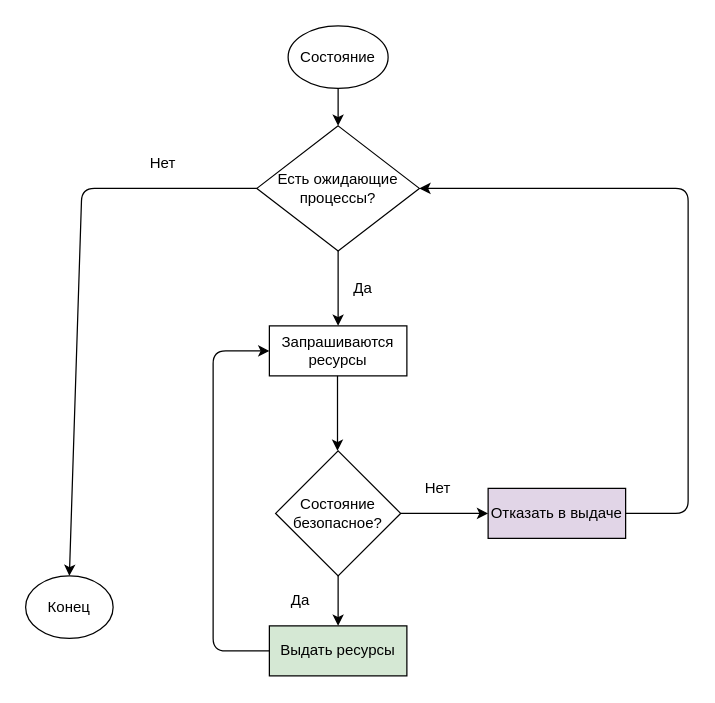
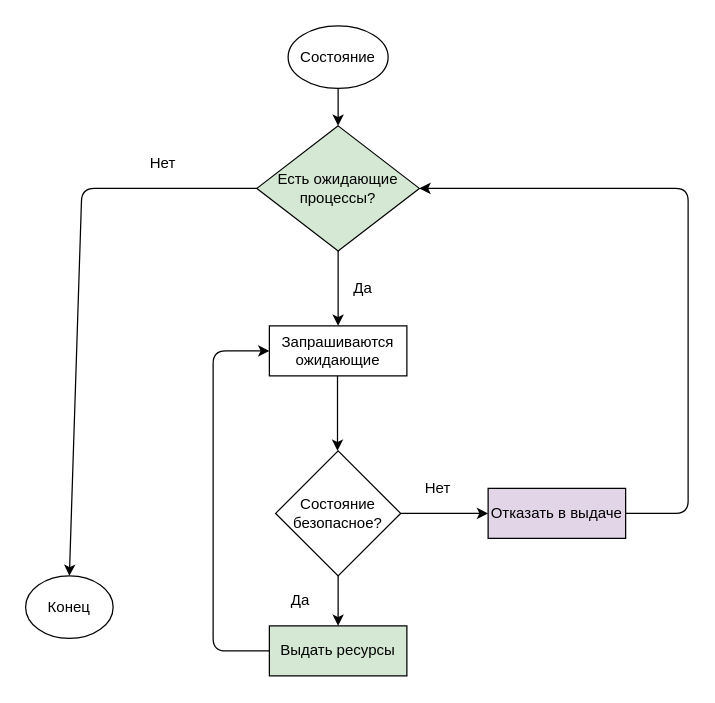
- <mxCell id="13" value="Есть ожидающие процессы?" style="rhombus;whiteSpace=wrap;html=1;" vertex="1" parent="1"><mxGeometry x="205" y="100" width="130" height="100" as="geometry" /></mxCell>
+ <mxCell id="13" value="Есть ожидающие процессы?" style="rhombus;whiteSpace=wrap;html=1;fillColor=#d5e8d4;" vertex="1" parent="1"><mxGeometry x="205" y="100" width="130" height="100" as="geometry" /></mxCell>
- <mxCell id="3" value="Запрашиваются ресурсы" style="rounded=0;whiteSpace=wrap;html=1;" vertex="1" parent="1"><mxGeometry x="215" y="260" width="110" height="40" as="geometry" /></mxCell>
+ <mxCell id="3" value="Запрашиваются ожидающие" style="rounded=0;whiteSpace=wrap;html=1;" vertex="1" parent="1"><mxGeometry x="215" y="260" width="110" height="40" as="geometry" /></mxCell>
